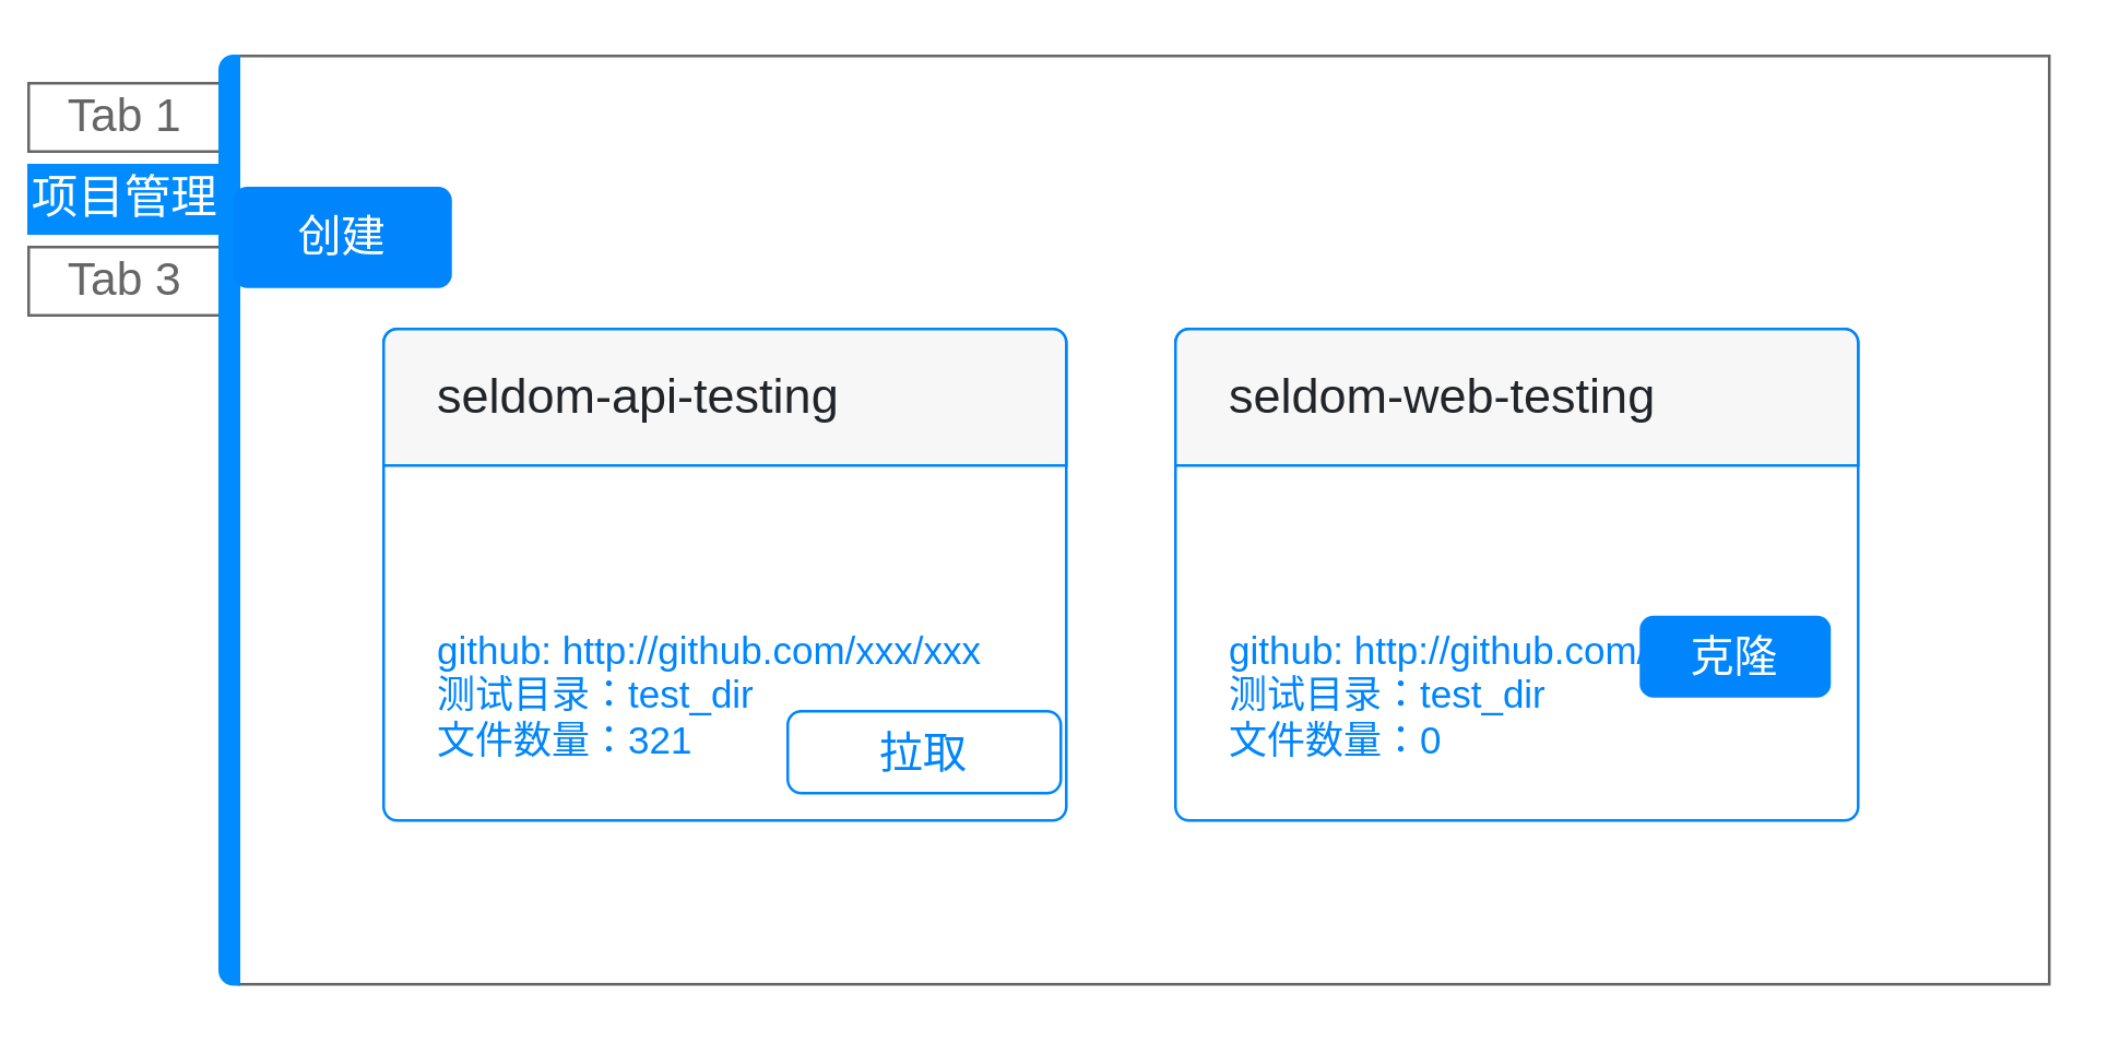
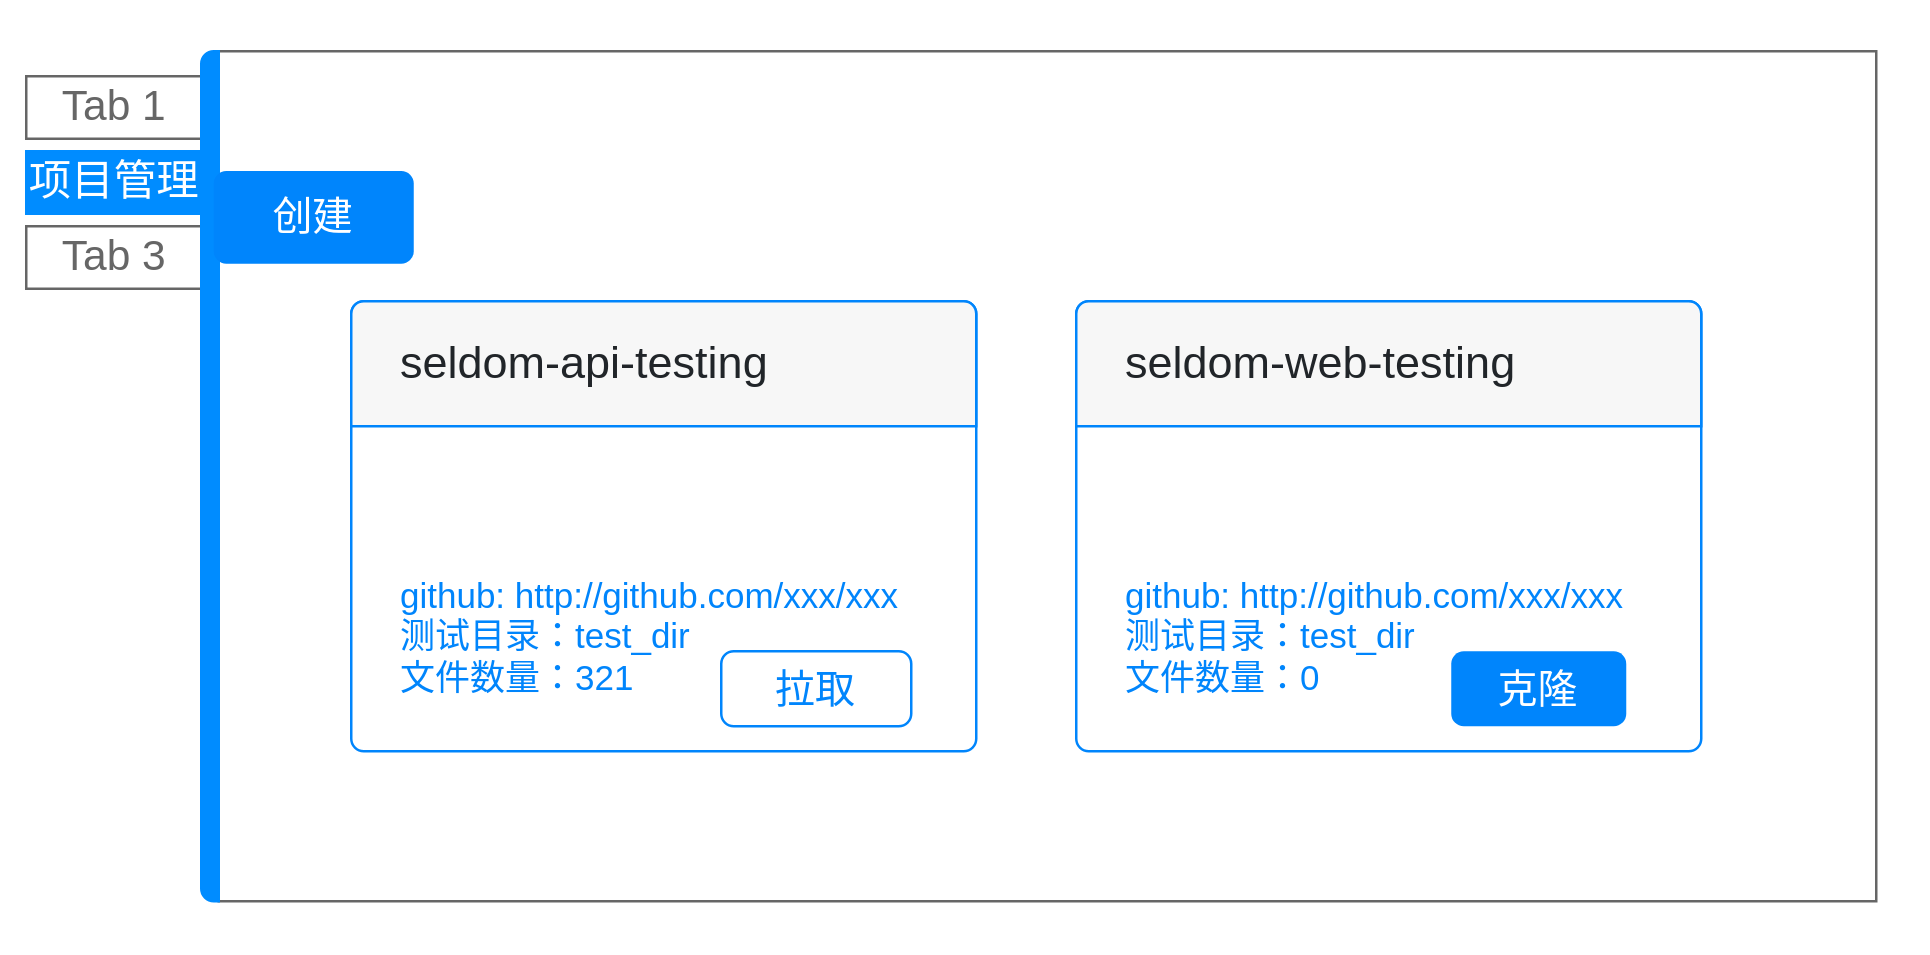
- <mxCell id="13" value="克隆" style="html=1;shadow=0;dashed=0;shape=mxgraph.bootstrap.rrect;rSize=5;strokeColor=none;strokeWidth=1;fillColor=#0085FC;fontColor=#FFFFFF;whiteSpace=wrap;align=center;verticalAlign=middle;spacingLeft=0;fontStyle=0;fontSize=16;spacing=5;" vertex="1" parent="11"><mxGeometry x="170" y="105" width="70" height="30" as="geometry" /></mxCell>
+ <mxCell id="13" value="克隆" style="html=1;shadow=0;dashed=0;shape=mxgraph.bootstrap.rrect;rSize=5;strokeColor=none;strokeWidth=1;fillColor=#0085FC;fontColor=#FFFFFF;whiteSpace=wrap;align=center;verticalAlign=middle;spacingLeft=0;fontStyle=0;fontSize=16;spacing=5;" vertex="1" parent="11"><mxGeometry x="150" y="140" width="70" height="30" as="geometry" /></mxCell>
- <mxCell id="10" value="拉取" style="html=1;shadow=0;dashed=0;shape=mxgraph.bootstrap.rrect;rSize=5;strokeColor=#0085FC;strokeWidth=1;fillColor=none;fontColor=#0085FC;whiteSpace=wrap;align=center;verticalAlign=middle;spacingLeft=0;fontStyle=0;fontSize=16;spacing=5;" vertex="1" parent="8"><mxGeometry x="148" y="140" width="100" height="30" as="geometry" /></mxCell>
+ <mxCell id="10" value="拉取" style="html=1;shadow=0;dashed=0;shape=mxgraph.bootstrap.rrect;rSize=5;strokeColor=#0085FC;strokeWidth=1;fillColor=none;fontColor=#0085FC;whiteSpace=wrap;align=center;verticalAlign=middle;spacingLeft=0;fontStyle=0;fontSize=16;spacing=5;" vertex="1" parent="8"><mxGeometry x="148" y="140" width="76" height="30" as="geometry" /></mxCell>
